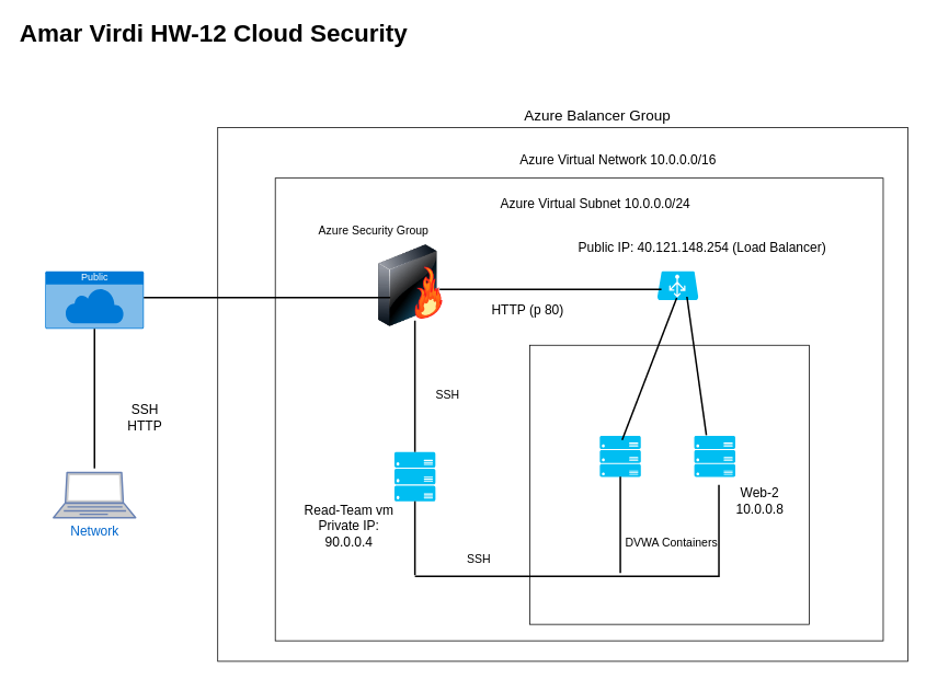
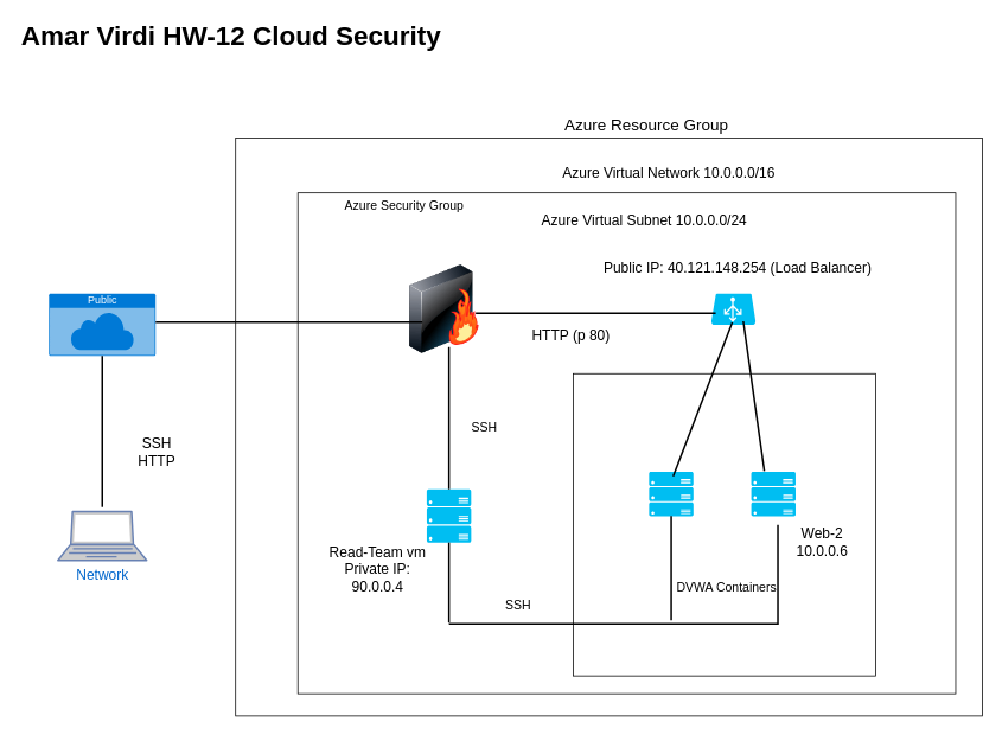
- <mxCell id="25" value="&lt;font size=&quot;1&quot;&gt;&lt;span style=&quot;font-size: 18px&quot;&gt;Azure Balancer Group&lt;/span&gt;&lt;/font&gt;" style="text;html=1;strokeColor=none;fillColor=none;align=center;verticalAlign=middle;whiteSpace=wrap;rounded=0;" parent="1" vertex="1"><mxGeometry x="619" y="130" width="215" height="21" as="geometry" /></mxCell>
+ <mxCell id="25" value="&lt;font size=&quot;1&quot;&gt;&lt;span style=&quot;font-size: 18px&quot;&gt;Azure Resource Group&lt;/span&gt;&lt;/font&gt;" style="text;html=1;strokeColor=none;fillColor=none;align=center;verticalAlign=middle;whiteSpace=wrap;rounded=0;" parent="1" vertex="1"><mxGeometry x="619" y="130" width="215" height="21" as="geometry" /></mxCell>
- <mxCell id="30" value="&lt;font style=&quot;font-size: 14px&quot;&gt;Azure Security Group&lt;/font&gt;" style="text;html=1;strokeColor=none;fillColor=none;align=center;verticalAlign=middle;whiteSpace=wrap;rounded=0;" parent="1" vertex="1"><mxGeometry x="374" y="270.5" width="160" height="20" as="geometry" /></mxCell>
+ <mxCell id="30" value="&lt;font style=&quot;font-size: 14px&quot;&gt;Azure Security Group&lt;/font&gt;" style="text;html=1;strokeColor=none;fillColor=none;align=center;verticalAlign=middle;whiteSpace=wrap;rounded=0;" parent="1" vertex="1"><mxGeometry x="374" y="220.5" width="160" height="20" as="geometry" /></mxCell>
- <mxCell id="27" value="&lt;span style=&quot;font-family: &amp;#34;az_ea_font&amp;#34; , &amp;#34;segoe ui&amp;#34; , &amp;#34;az_font&amp;#34; , , , &amp;#34;blinkmacsystemfont&amp;#34; , &amp;#34;roboto&amp;#34; , &amp;#34;oxygen&amp;#34; , &amp;#34;ubuntu&amp;#34; , &amp;#34;cantarell&amp;#34; , &amp;#34;open sans&amp;#34; , &amp;#34;helvetica neue&amp;#34; , sans-serif ; font-size: 16px ; background-color: rgb(255 , 255 , 255)&quot;&gt;Public IP: 40.121.148.254 (Load Balancer)&lt;/span&gt;" style="text;html=1;strokeColor=none;fillColor=none;align=center;verticalAlign=middle;whiteSpace=wrap;rounded=0;" parent="1" vertex="1"><mxGeometry x="699" y="290.5" width="310" height="20" as="geometry" /></mxCell>
+ <mxCell id="27" value="&lt;span style=&quot;font-family: &amp;#34;az_ea_font&amp;#34; , &amp;#34;segoe ui&amp;#34; , &amp;#34;az_font&amp;#34; , , , &amp;#34;blinkmacsystemfont&amp;#34; , &amp;#34;roboto&amp;#34; , &amp;#34;oxygen&amp;#34; , &amp;#34;ubuntu&amp;#34; , &amp;#34;cantarell&amp;#34; , &amp;#34;open sans&amp;#34; , &amp;#34;helvetica neue&amp;#34; , sans-serif ; font-size: 16px ; background-color: rgb(255 , 255 , 255)&quot;&gt;Public IP: 40.121.148.254 (Load Balancer)&lt;/span&gt;" style="text;html=1;strokeColor=none;fillColor=none;align=center;verticalAlign=middle;whiteSpace=wrap;rounded=0;" parent="1" vertex="1"><mxGeometry x="674" y="290.5" width="310" height="20" as="geometry" /></mxCell>
- <mxCell id="31" value="&lt;font style=&quot;font-size: 16px&quot;&gt;Web-2&lt;br&gt;10.0.0.8&lt;/font&gt;" style="text;html=1;strokeColor=none;fillColor=none;align=center;verticalAlign=middle;whiteSpace=wrap;rounded=0;" parent="1" vertex="1"><mxGeometry x="894" y="600" width="60" height="20" as="geometry" /></mxCell>
+ <mxCell id="31" value="&lt;font style=&quot;font-size: 16px&quot;&gt;Web-2&lt;br&gt;10.0.0.6&lt;/font&gt;" style="text;html=1;strokeColor=none;fillColor=none;align=center;verticalAlign=middle;whiteSpace=wrap;rounded=0;" parent="1" vertex="1"><mxGeometry x="894" y="600" width="60" height="20" as="geometry" /></mxCell>
